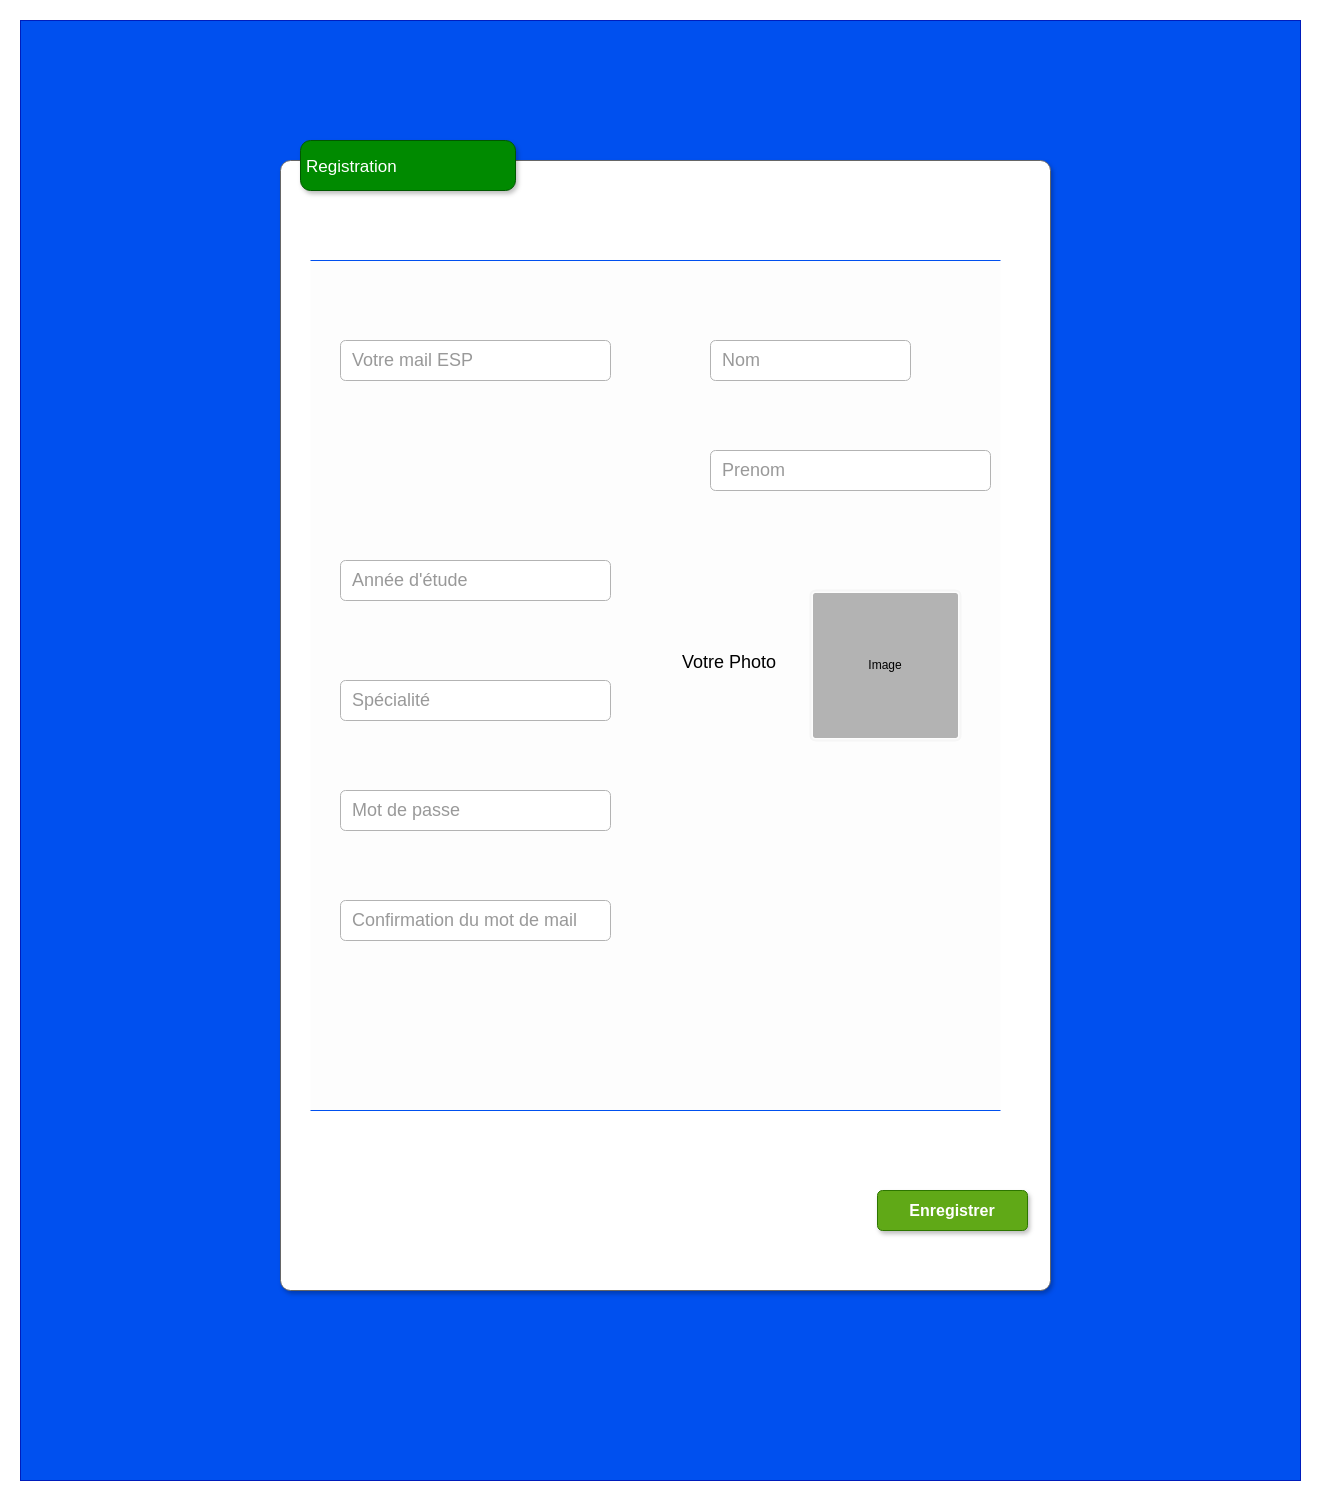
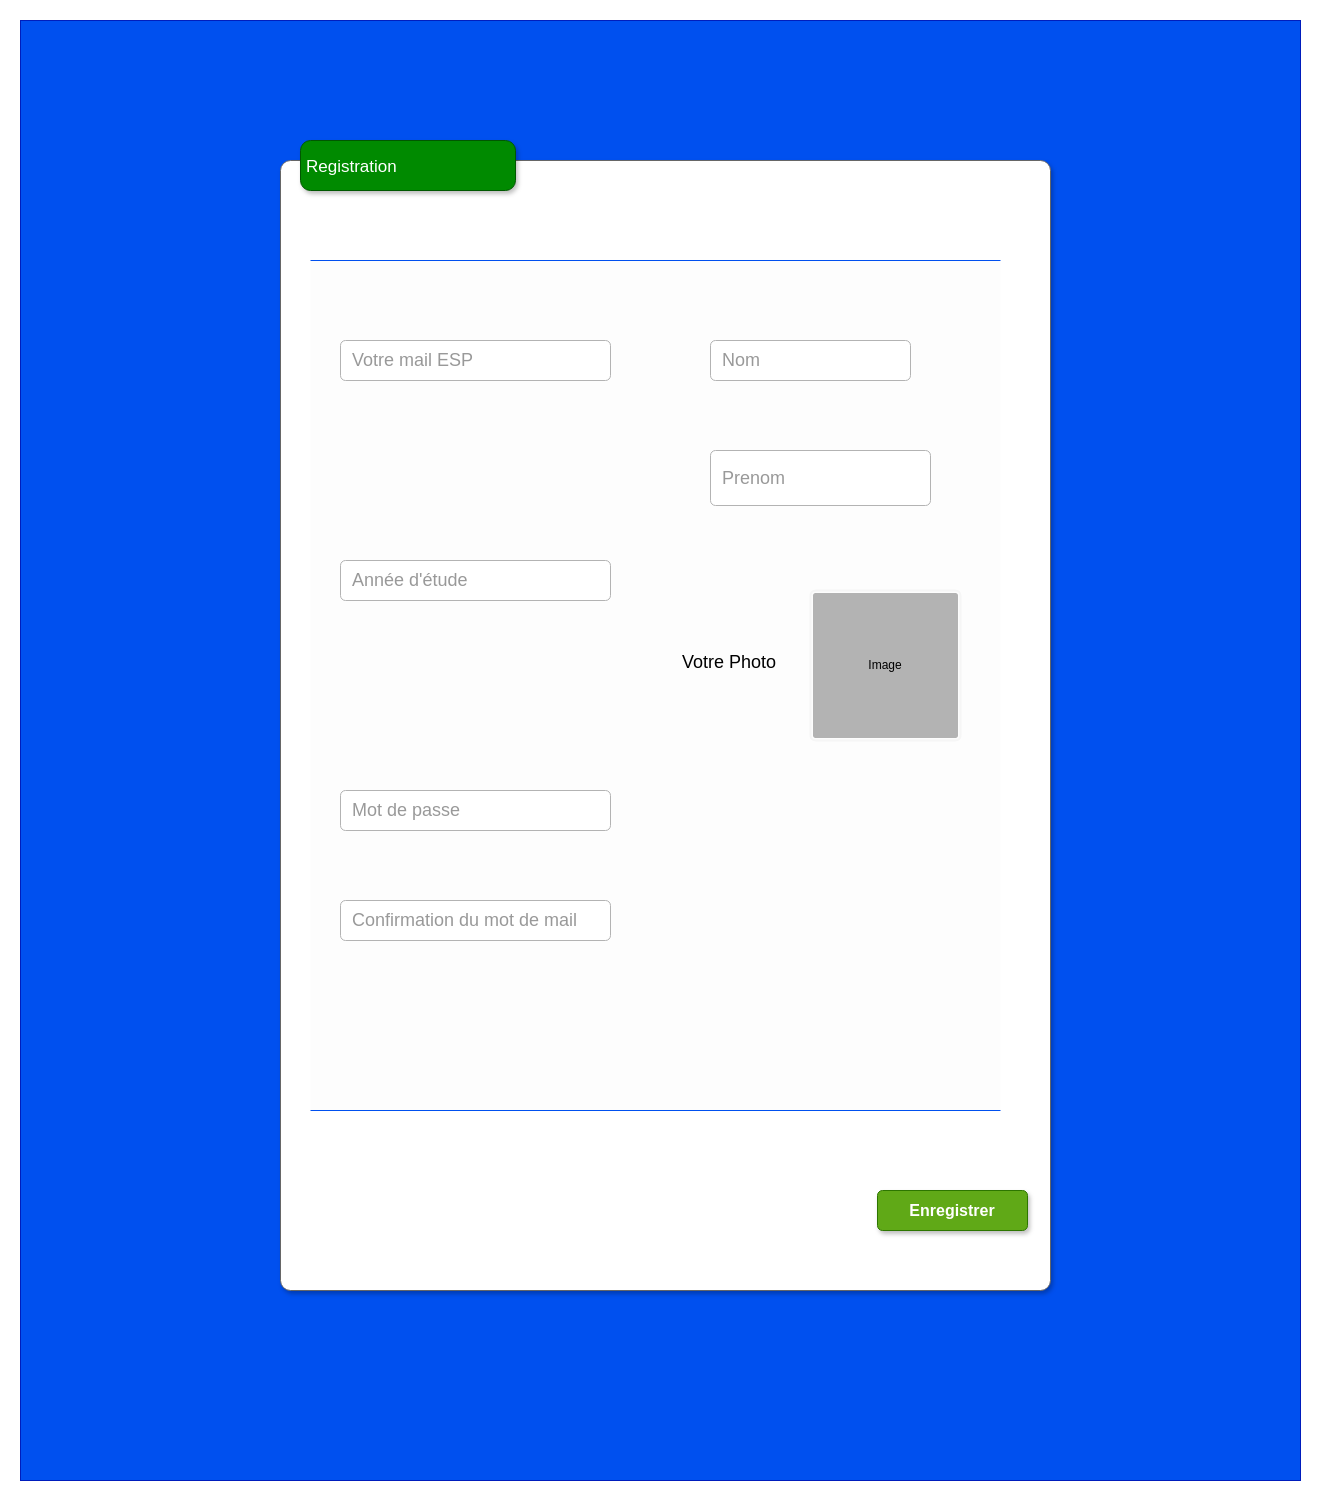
- <mxCell id="9" value="Prenom" style="html=1;shadow=0;dashed=0;shape=mxgraph.bootstrap.rrect;rSize=5;strokeColor=#B3B3B3;align=left;spacingLeft=10;fontSize=18;fontColor=#999999;whiteSpace=wrap;" vertex="1" parent="4"><mxGeometry x="430" y="300" width="280" height="40" as="geometry" /></mxCell>
+ <mxCell id="9" value="Prenom" style="html=1;shadow=0;dashed=0;shape=mxgraph.bootstrap.rrect;rSize=5;strokeColor=#B3B3B3;align=left;spacingLeft=10;fontSize=18;fontColor=#999999;whiteSpace=wrap;" vertex="1" parent="4"><mxGeometry x="430" y="300" width="220" height="55" as="geometry" /></mxCell>
- <mxCell id="12" value="Spécialité" style="html=1;shadow=0;dashed=0;shape=mxgraph.bootstrap.rrect;rSize=5;strokeColor=#B3B3B3;align=left;spacingLeft=10;fontSize=18;fontColor=#999999;whiteSpace=wrap;" vertex="1" parent="4"><mxGeometry x="60" y="530" width="270" height="40" as="geometry" /></mxCell>
